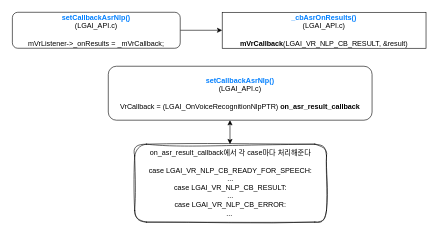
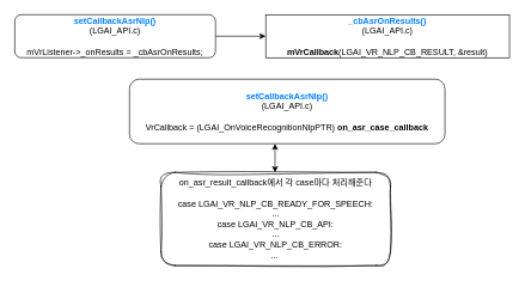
- <mxCell id="3" value="&lt;font color=&quot;#007fff&quot;&gt;&lt;b&gt;setCallbackAsrNlp()&lt;/b&gt;&lt;/font&gt;&lt;br&gt;(LGAI_API.c)&lt;br&gt;&lt;br&gt;mVrListener-&amp;gt;_onResults = _mVrCallback;" style="rounded=1;whiteSpace=wrap;html=1;" vertex="1" parent="1"><mxGeometry x="20" y="20" width="280" height="60" as="geometry" /></mxCell>
+ <mxCell id="3" value="&lt;font color=&quot;#007fff&quot;&gt;&lt;b&gt;setCallbackAsrNlp()&lt;/b&gt;&lt;/font&gt;&lt;br&gt;(LGAI_API.c)&lt;br&gt;&lt;br&gt;mVrListener-&amp;gt;_onResults = _cbAsrOnResults;" style="rounded=1;whiteSpace=wrap;html=1;" vertex="1" parent="1"><mxGeometry x="20" y="20" width="280" height="60" as="geometry" /></mxCell>
- <mxCell id="5" value="&lt;b&gt;&lt;font color=&quot;#007fff&quot;&gt;setCallbackAsrNlp()&lt;br&gt;&lt;/font&gt;&lt;/b&gt;(LGAI_API.c)&lt;br&gt;&lt;br&gt;VrCallback = (LGAI_OnVoiceRecognitionNlpPTR) &lt;b&gt;on_asr_result_callback&lt;/b&gt;" style="rounded=1;whiteSpace=wrap;html=1;" vertex="1" parent="1"><mxGeometry x="180" y="110" width="440" height="90" as="geometry" /></mxCell>
+ <mxCell id="5" value="&lt;b&gt;&lt;font color=&quot;#007fff&quot;&gt;setCallbackAsrNlp()&lt;br&gt;&lt;/font&gt;&lt;/b&gt;(LGAI_API.c)&lt;br&gt;&lt;br&gt;VrCallback = (LGAI_OnVoiceRecognitionNlpPTR) &lt;b&gt;on_asr_case_callback&lt;/b&gt;" style="rounded=1;whiteSpace=wrap;html=1;" vertex="1" parent="1"><mxGeometry x="180" y="110" width="440" height="90" as="geometry" /></mxCell>
- <mxCell id="6" value="on_asr_result_callback에서 각 case마다 처리해준다&lt;br&gt;&lt;br&gt;case&amp;nbsp;LGAI_VR_NLP_CB_READY_FOR_SPEECH:&lt;br&gt;...&lt;br&gt;case LGAI_VR_NLP_CB_RESULT:&lt;br&gt;...&lt;br&gt;case&amp;nbsp;LGAI_VR_NLP_CB_ERROR:&lt;br&gt;...&amp;nbsp;&lt;br&gt;" style="rounded=1;whiteSpace=wrap;html=1;glass=0;sketch=1;curveFitting=1;jiggle=2;" vertex="1" parent="1"><mxGeometry x="224" y="240" width="320" height="130" as="geometry" /></mxCell>
+ <mxCell id="6" value="on_asr_result_callback에서 각 case마다 처리해준다&lt;br&gt;&lt;br&gt;case&amp;nbsp;LGAI_VR_NLP_CB_READY_FOR_SPEECH:&lt;br&gt;...&lt;br&gt;case LGAI_VR_NLP_CB_API:&lt;br&gt;...&lt;br&gt;case&amp;nbsp;LGAI_VR_NLP_CB_ERROR:&lt;br&gt;...&amp;nbsp;&lt;br&gt;" style="rounded=1;whiteSpace=wrap;html=1;glass=0;sketch=1;curveFitting=1;jiggle=2;" vertex="1" parent="1"><mxGeometry x="224" y="240" width="320" height="130" as="geometry" /></mxCell>
